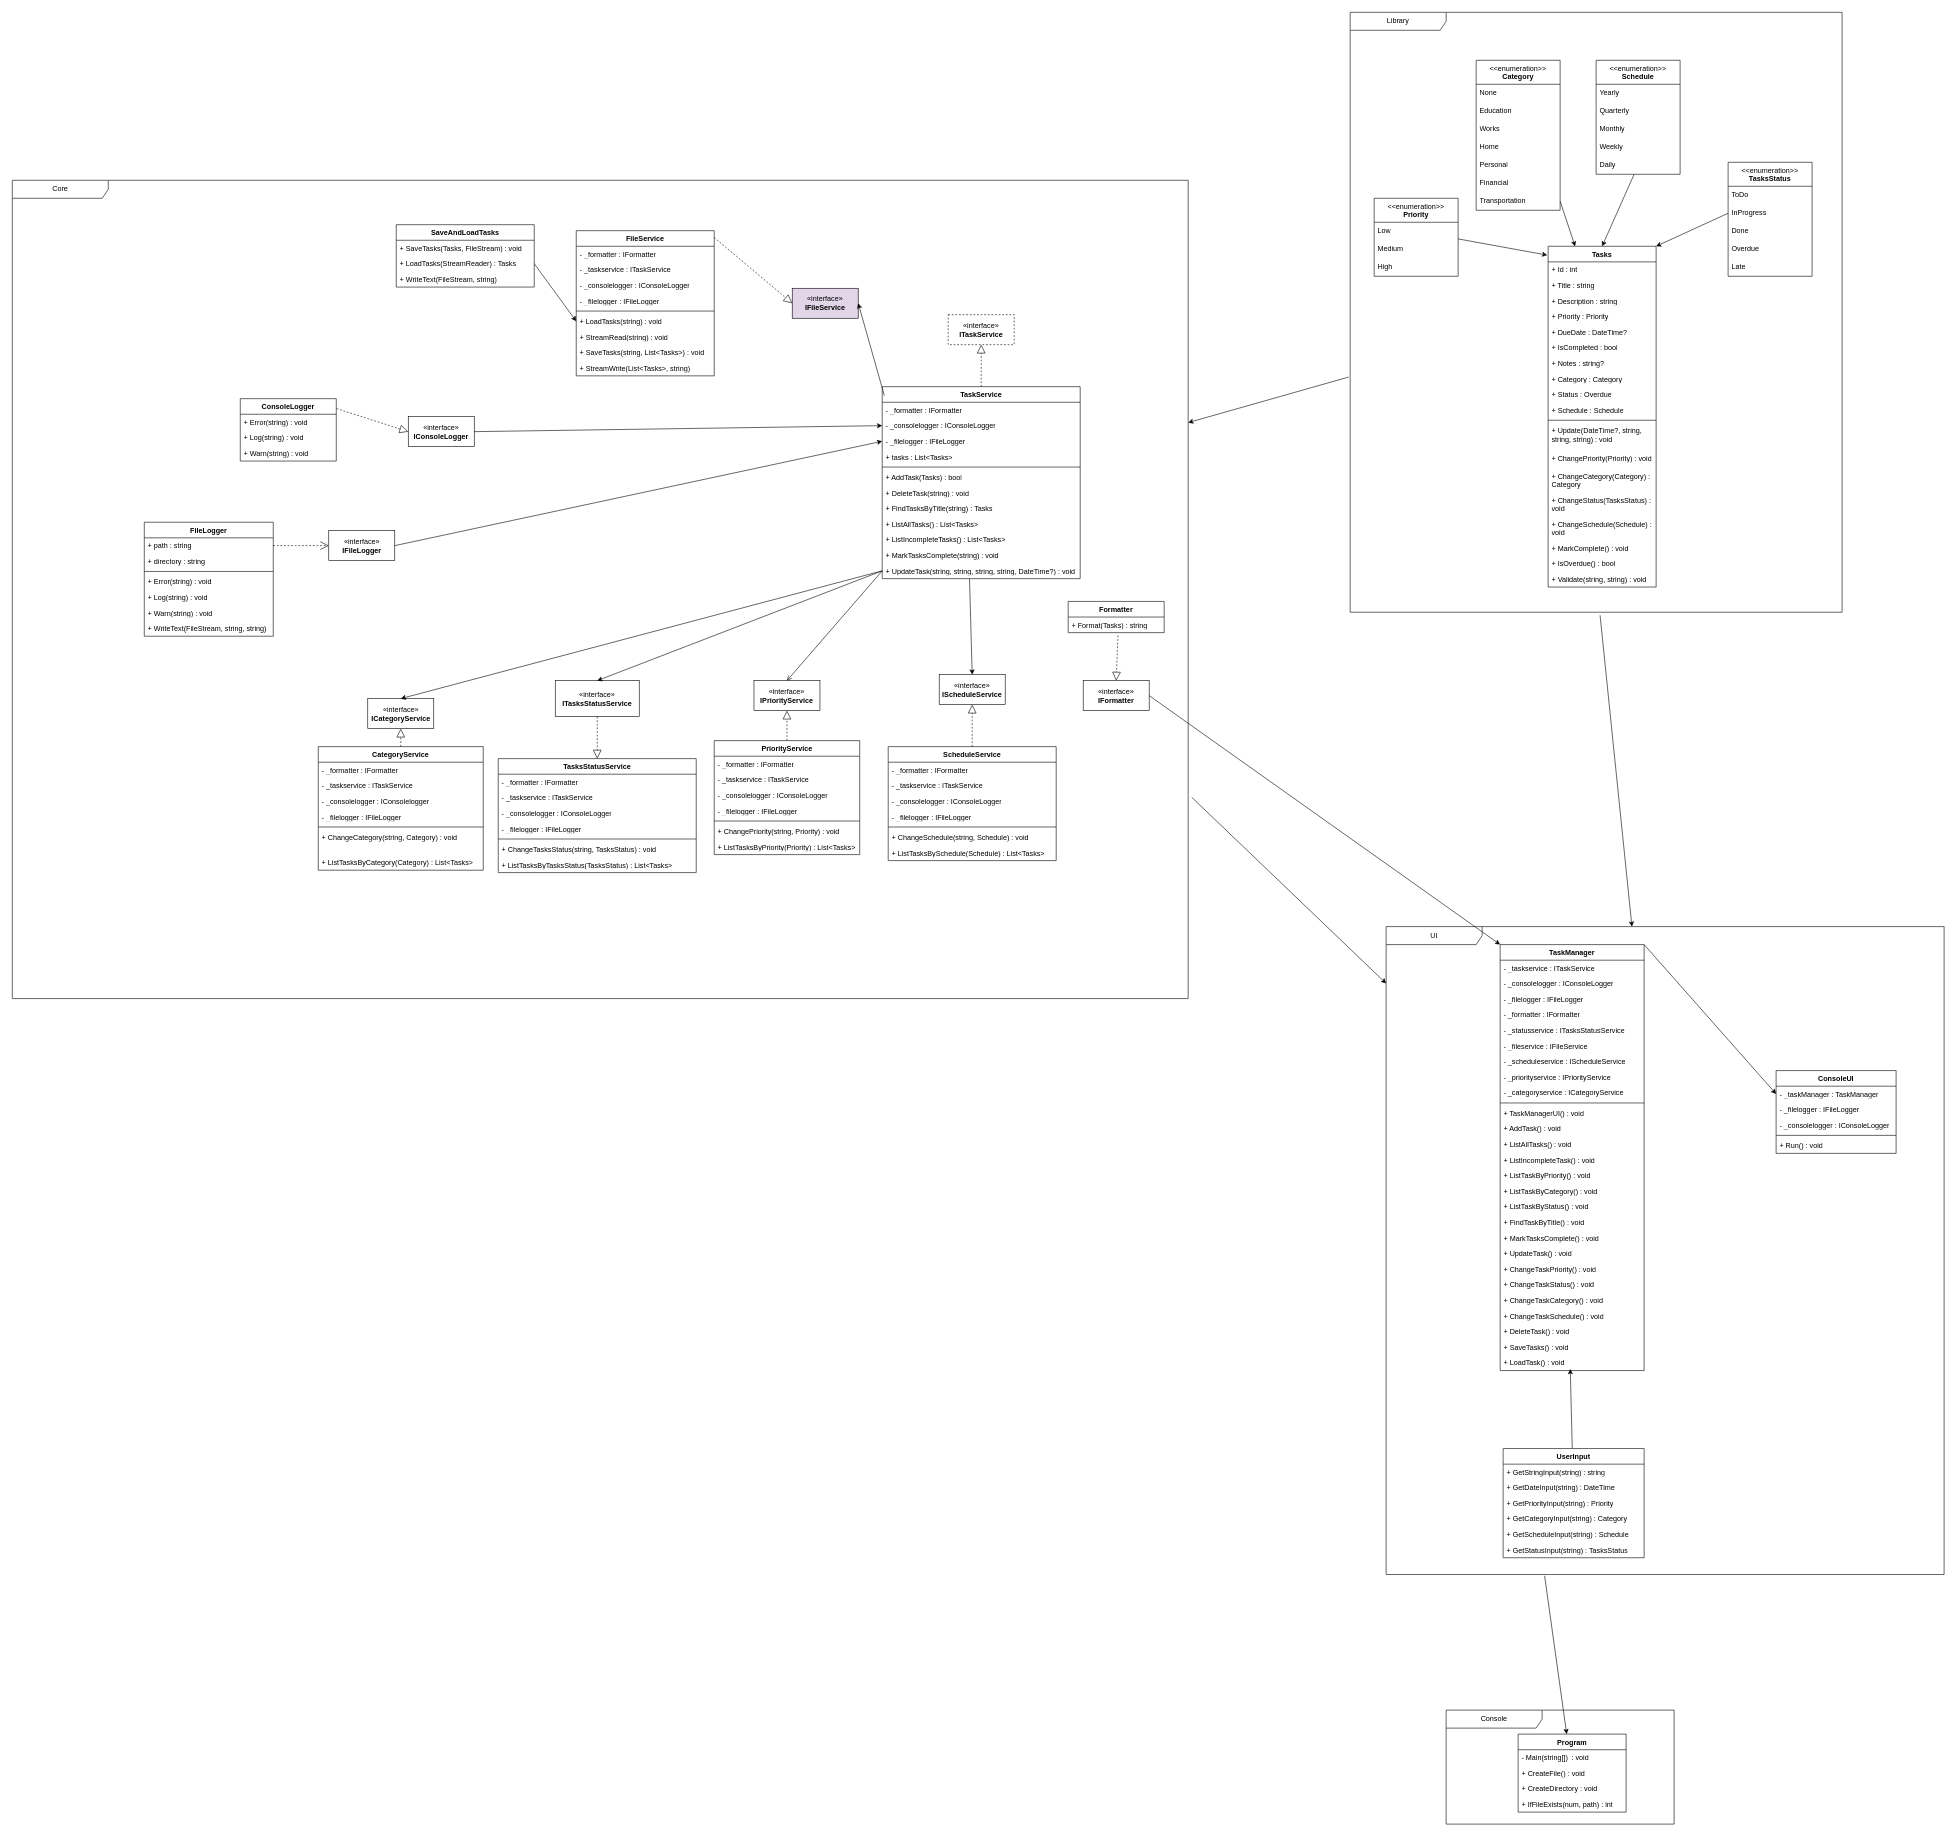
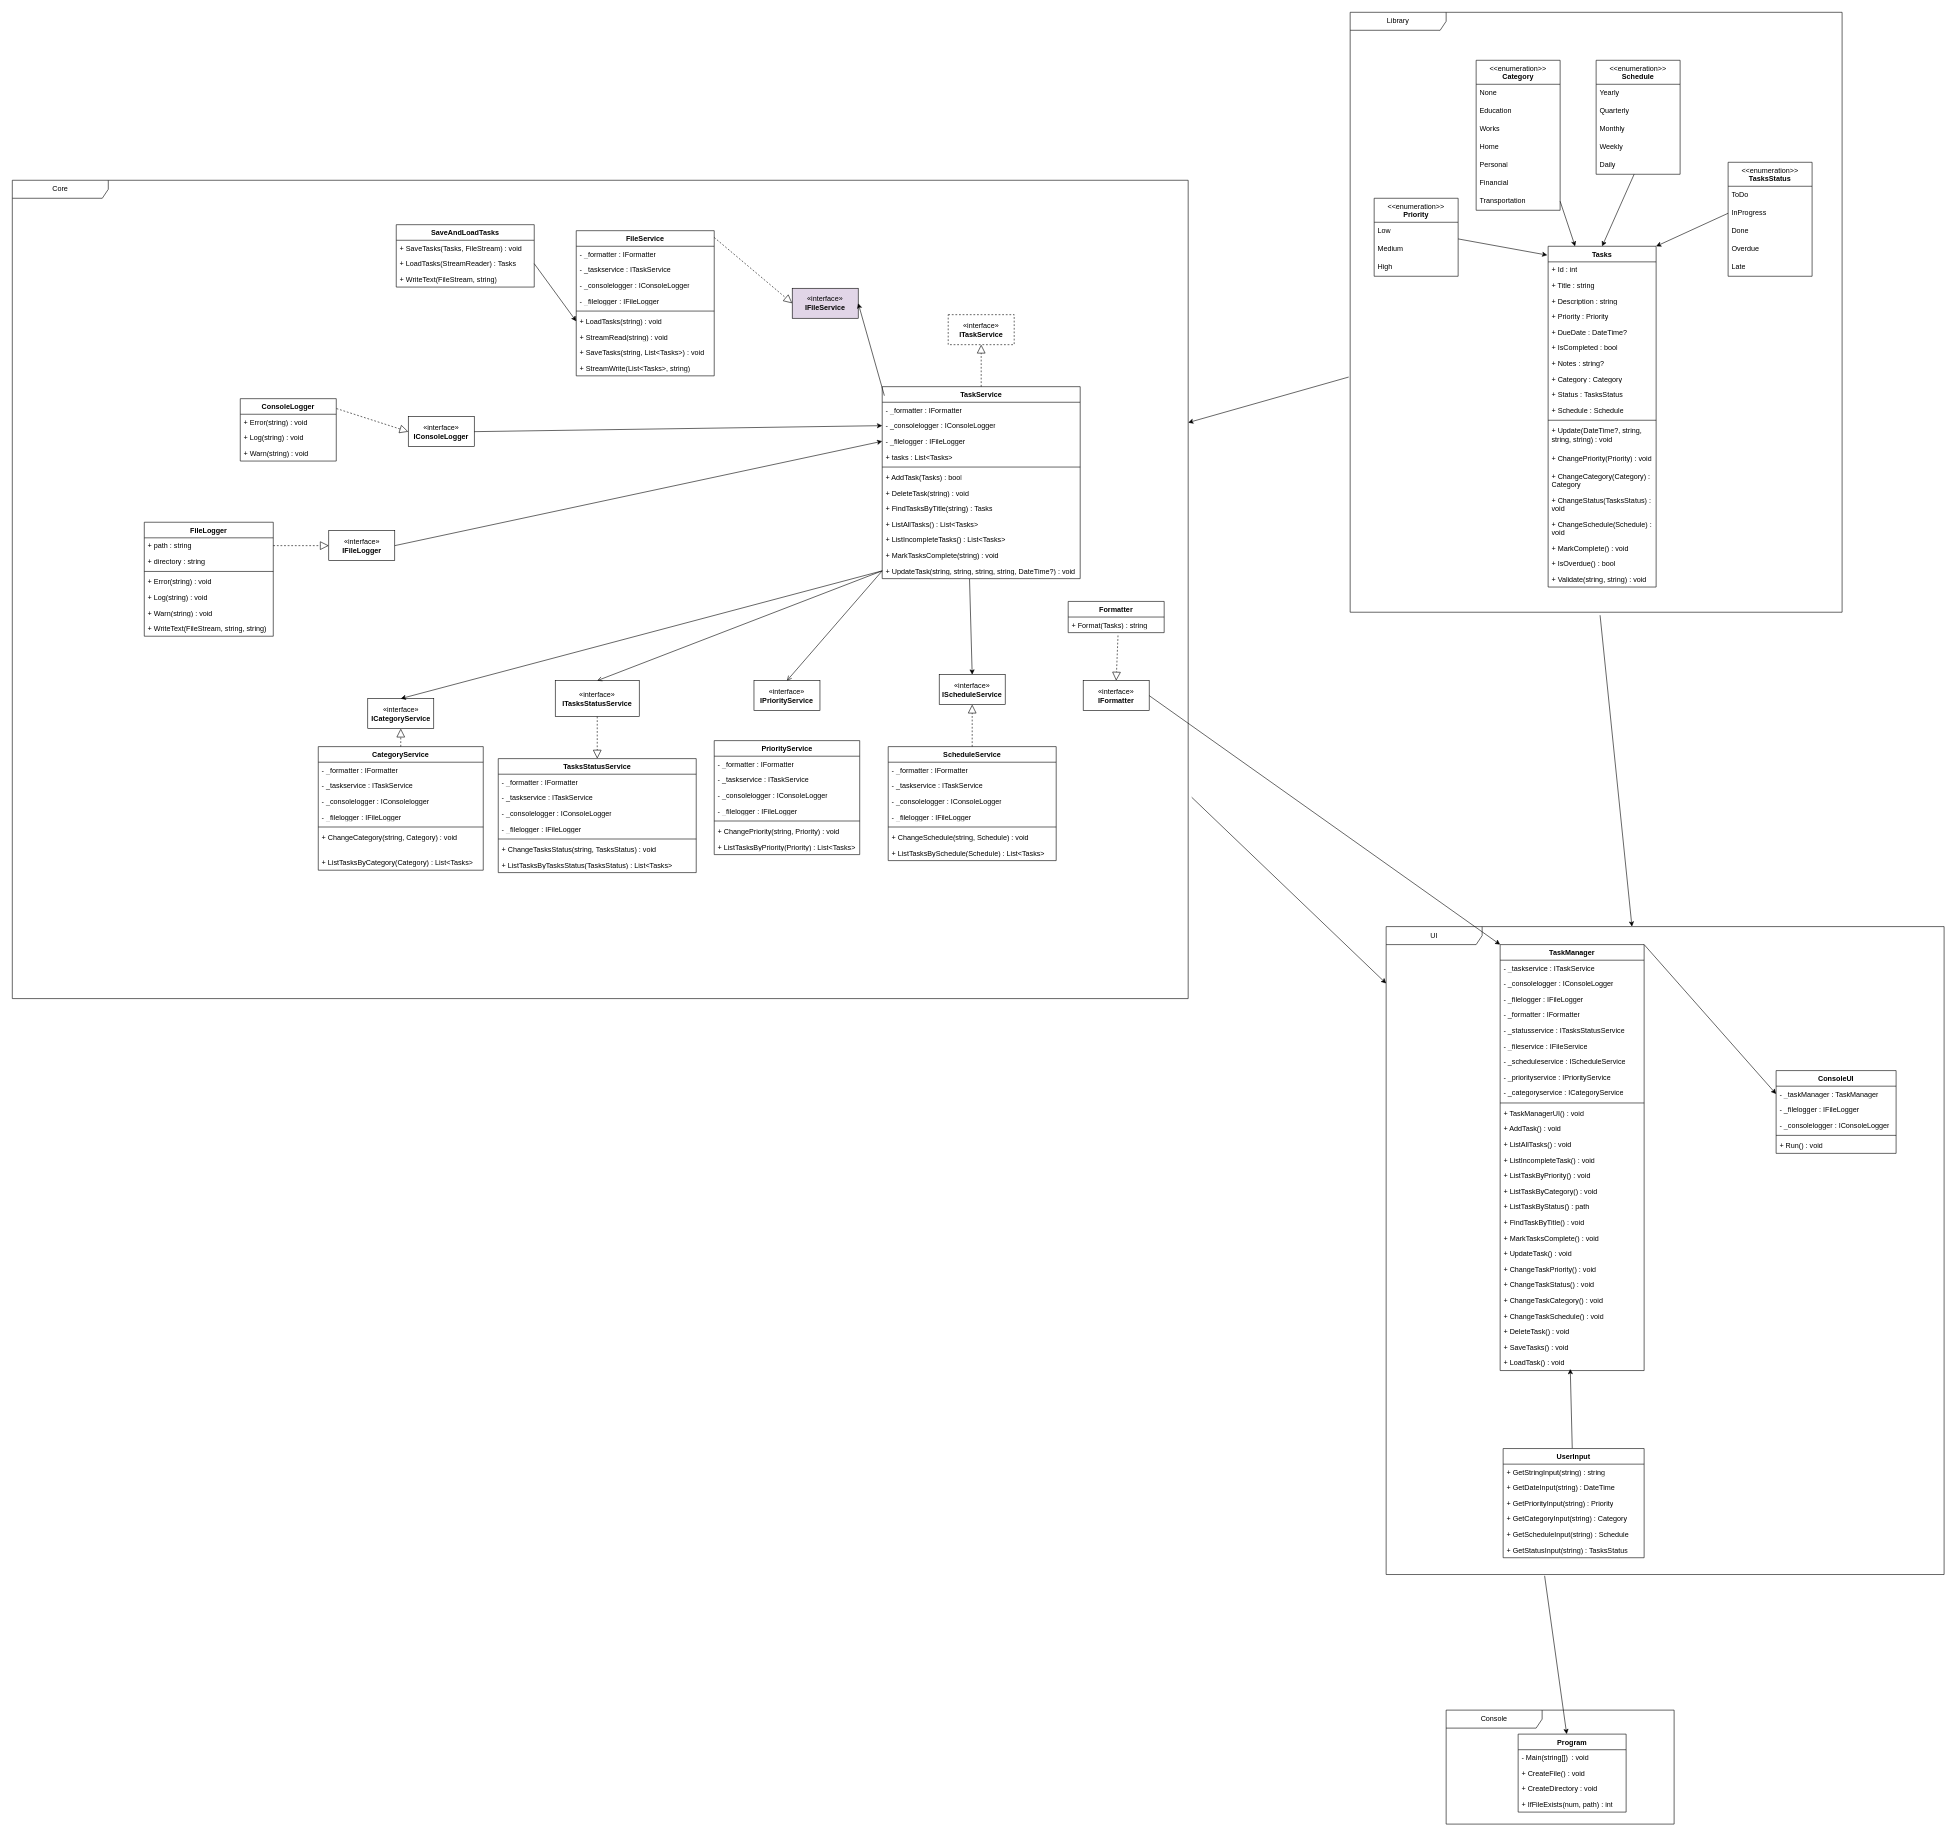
- <mxCell id="37" value="+ Status : Overdue" style="text;strokeColor=none;fillColor=none;align=left;verticalAlign=top;spacingLeft=4;spacingRight=4;overflow=hidden;rotatable=0;points=[[0,0.5],[1,0.5]];portConstraint=eastwest;whiteSpace=wrap;html=1;" parent="28" vertex="1"><mxGeometry y="234" width="180" height="26" as="geometry" /></mxCell>
+ <mxCell id="37" value="+ Status : TasksStatus" style="text;strokeColor=none;fillColor=none;align=left;verticalAlign=top;spacingLeft=4;spacingRight=4;overflow=hidden;rotatable=0;points=[[0,0.5],[1,0.5]];portConstraint=eastwest;whiteSpace=wrap;html=1;" parent="28" vertex="1"><mxGeometry y="234" width="180" height="26" as="geometry" /></mxCell>
- <mxCell id="195" value="" style="endArrow=open;dashed=1;endFill=0;endSize=12;html=1;rounded=0;exitX=1;exitY=0.5;exitDx=0;exitDy=0;entryX=0;entryY=0.5;entryDx=0;entryDy=0;" parent="185" source="188" target="186" edge="1"><mxGeometry width="160" relative="1" as="geometry"><mxPoint x="392.5" y="74" as="sourcePoint" /><mxPoint x="107.5" y="-66" as="targetPoint" /></mxGeometry></mxCell>
+ <mxCell id="195" value="" style="endArrow=block;dashed=1;endFill=0;endSize=12;html=1;rounded=0;exitX=1;exitY=0.5;exitDx=0;exitDy=0;entryX=0;entryY=0.5;entryDx=0;entryDy=0;" parent="185" source="188" target="186" edge="1"><mxGeometry width="160" relative="1" as="geometry"><mxPoint x="392.5" y="74" as="sourcePoint" /><mxPoint x="107.5" y="-66" as="targetPoint" /></mxGeometry></mxCell>
- <mxCell id="196" style="edgeStyle=none;rounded=0;orthogonalLoop=1;jettySize=auto;html=1;exitX=0;exitY=0.5;exitDx=0;exitDy=0;entryX=0.5;entryY=0;entryDx=0;entryDy=0;" parent="98" source="143" target="119" edge="1"><mxGeometry relative="1" as="geometry"><mxPoint x="1600" y="674" as="sourcePoint" /></mxGeometry></mxCell>
+ <mxCell id="196" style="edgeStyle=none;rounded=0;orthogonalLoop=1;jettySize=auto;html=1;exitX=0;exitY=0.5;exitDx=0;exitDy=0;entryX=0.5;entryY=0;entryDx=0;entryDy=0;endArrow=open;" parent="98" source="143" target="119" edge="1"><mxGeometry relative="1" as="geometry"><mxPoint x="1600" y="674" as="sourcePoint" /></mxGeometry></mxCell>
- <mxCell id="177" value="" style="endArrow=block;dashed=1;endFill=0;endSize=12;html=1;rounded=0;entryX=0.5;entryY=1;entryDx=0;entryDy=0;exitX=0.5;exitY=0;exitDx=0;exitDy=0;" parent="167" source="169" target="168" edge="1"><mxGeometry width="160" relative="1" as="geometry"><mxPoint x="458.75" y="210" as="sourcePoint" /><mxPoint x="298.75" y="210" as="targetPoint" /></mxGeometry></mxCell>
- <mxCell id="71" value="+ ListTaskByStatus() : void" style="text;strokeColor=none;fillColor=none;align=left;verticalAlign=top;spacingLeft=4;spacingRight=4;overflow=hidden;rotatable=0;points=[[0,0.5],[1,0.5]];portConstraint=eastwest;whiteSpace=wrap;html=1;" parent="54" vertex="1"><mxGeometry y="424" width="240" height="26" as="geometry" /></mxCell>
+ <mxCell id="71" value="+ ListTaskByStatus() : path" style="text;strokeColor=none;fillColor=none;align=left;verticalAlign=top;spacingLeft=4;spacingRight=4;overflow=hidden;rotatable=0;points=[[0,0.5],[1,0.5]];portConstraint=eastwest;whiteSpace=wrap;html=1;" parent="54" vertex="1"><mxGeometry y="424" width="240" height="26" as="geometry" /></mxCell>
